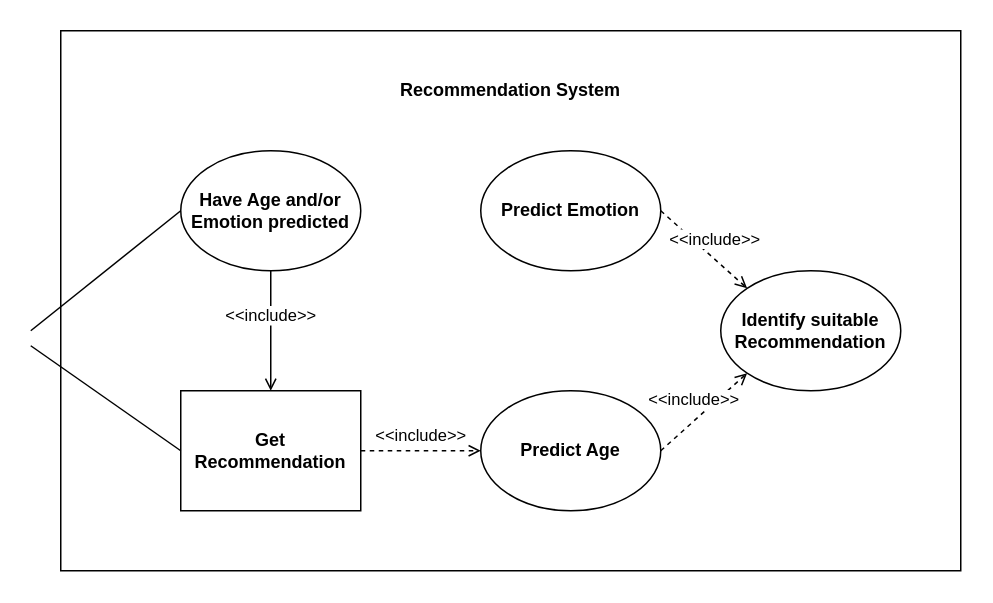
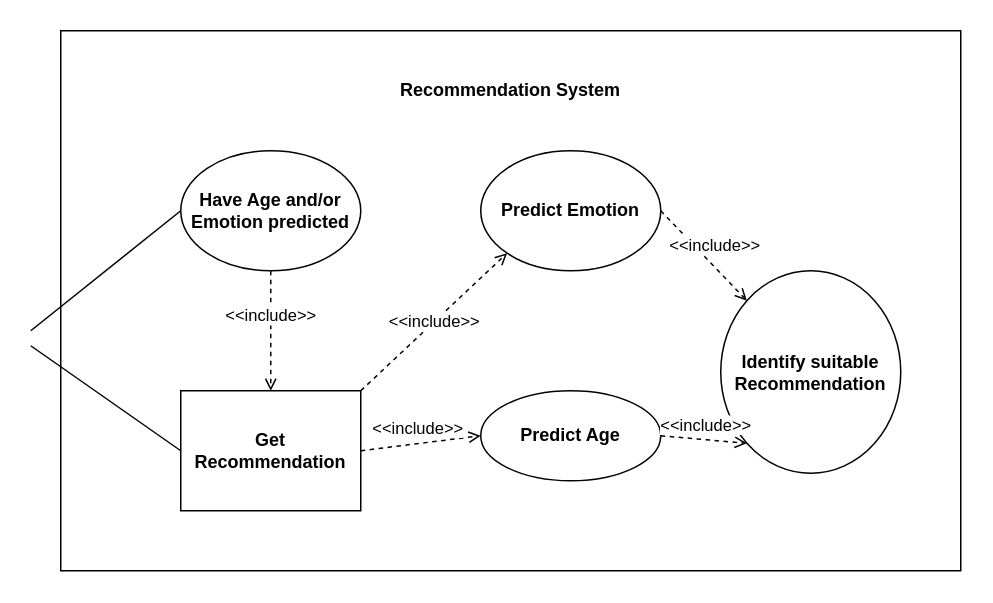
+ <mxCell id="15" value="&amp;lt;&amp;lt;include&amp;gt;&amp;gt;" style="endArrow=open;dashed=1;html=1;rounded=0;entryX=0;entryY=1;entryDx=0;entryDy=0;endFill=0;exitX=1;exitY=0;exitDx=0;exitDy=0;" edge="1" parent="1" source="3" target="10"><mxGeometry width="50" height="50" relative="1" as="geometry"><mxPoint x="220" y="300" as="sourcePoint" /><mxPoint x="220" y="220" as="targetPoint" /><mxPoint as="offset" /></mxGeometry></mxCell>
- <mxCell id="11" value="Identify suitable Recommendation" style="ellipse;whiteSpace=wrap;html=1;fillColor=none;fontStyle=1" vertex="1" parent="1"><mxGeometry x="480" y="180" width="120" height="80" as="geometry" /></mxCell>
+ <mxCell id="11" value="Identify suitable Recommendation" style="ellipse;whiteSpace=wrap;html=1;fillColor=none;fontStyle=1" vertex="1" parent="1"><mxGeometry x="480" y="180" width="120" height="135" as="geometry" /></mxCell>
- <mxCell id="8" value="&amp;lt;&amp;lt;include&amp;gt;&amp;gt;" style="endArrow=open;dashed=0;html=1;rounded=0;endFill=0;exitX=0.5;exitY=1;exitDx=0;exitDy=0;entryX=0.5;entryY=0;entryDx=0;entryDy=0;" edge="1" parent="1" source="5" target="3"><mxGeometry x="-0.25" width="50" height="50" relative="1" as="geometry"><mxPoint x="180" y="180" as="sourcePoint" /><mxPoint x="320" y="220" as="targetPoint" /><mxPoint as="offset" /></mxGeometry></mxCell>
+ <mxCell id="8" value="&amp;lt;&amp;lt;include&amp;gt;&amp;gt;" style="endArrow=open;dashed=1;html=1;rounded=0;endFill=0;exitX=0.5;exitY=1;exitDx=0;exitDy=0;entryX=0.5;entryY=0;entryDx=0;entryDy=0;" edge="1" parent="1" source="5" target="3"><mxGeometry x="-0.25" width="50" height="50" relative="1" as="geometry"><mxPoint x="180" y="180" as="sourcePoint" /><mxPoint x="320" y="220" as="targetPoint" /><mxPoint as="offset" /></mxGeometry></mxCell>
- <mxCell id="9" value="Predict Age" style="ellipse;whiteSpace=wrap;html=1;fillColor=none;fontStyle=1" vertex="1" parent="1"><mxGeometry x="320" y="260" width="120" height="80" as="geometry" /></mxCell>
+ <mxCell id="9" value="Predict Age" style="ellipse;whiteSpace=wrap;html=1;fillColor=none;fontStyle=1" vertex="1" parent="1"><mxGeometry x="320" y="260" width="120" height="60" as="geometry" /></mxCell>
